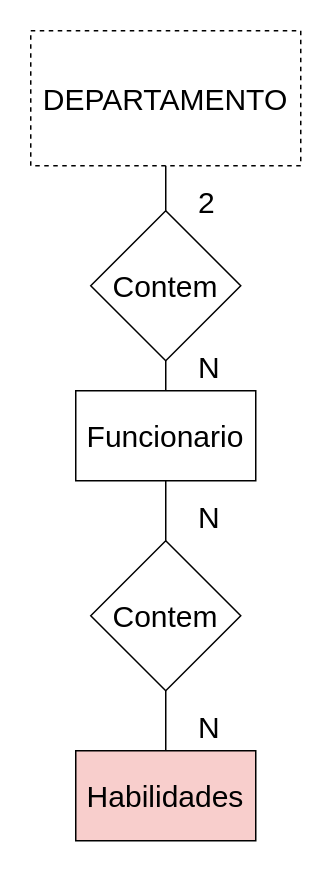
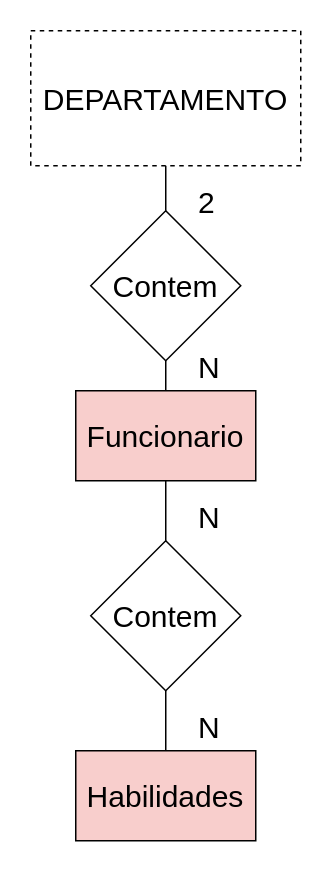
- <mxCell id="9" value="&lt;font style=&quot;font-size: 20px&quot;&gt;Funcionario&lt;/font&gt;" style="rounded=0;whiteSpace=wrap;html=1;" vertex="1" parent="1"><mxGeometry x="50" y="260" width="120" height="60" as="geometry" /></mxCell>
+ <mxCell id="9" value="&lt;font style=&quot;font-size: 20px&quot;&gt;Funcionario&lt;/font&gt;" style="rounded=0;whiteSpace=wrap;html=1;fillColor=#f8cecc;" vertex="1" parent="1"><mxGeometry x="50" y="260" width="120" height="60" as="geometry" /></mxCell>
